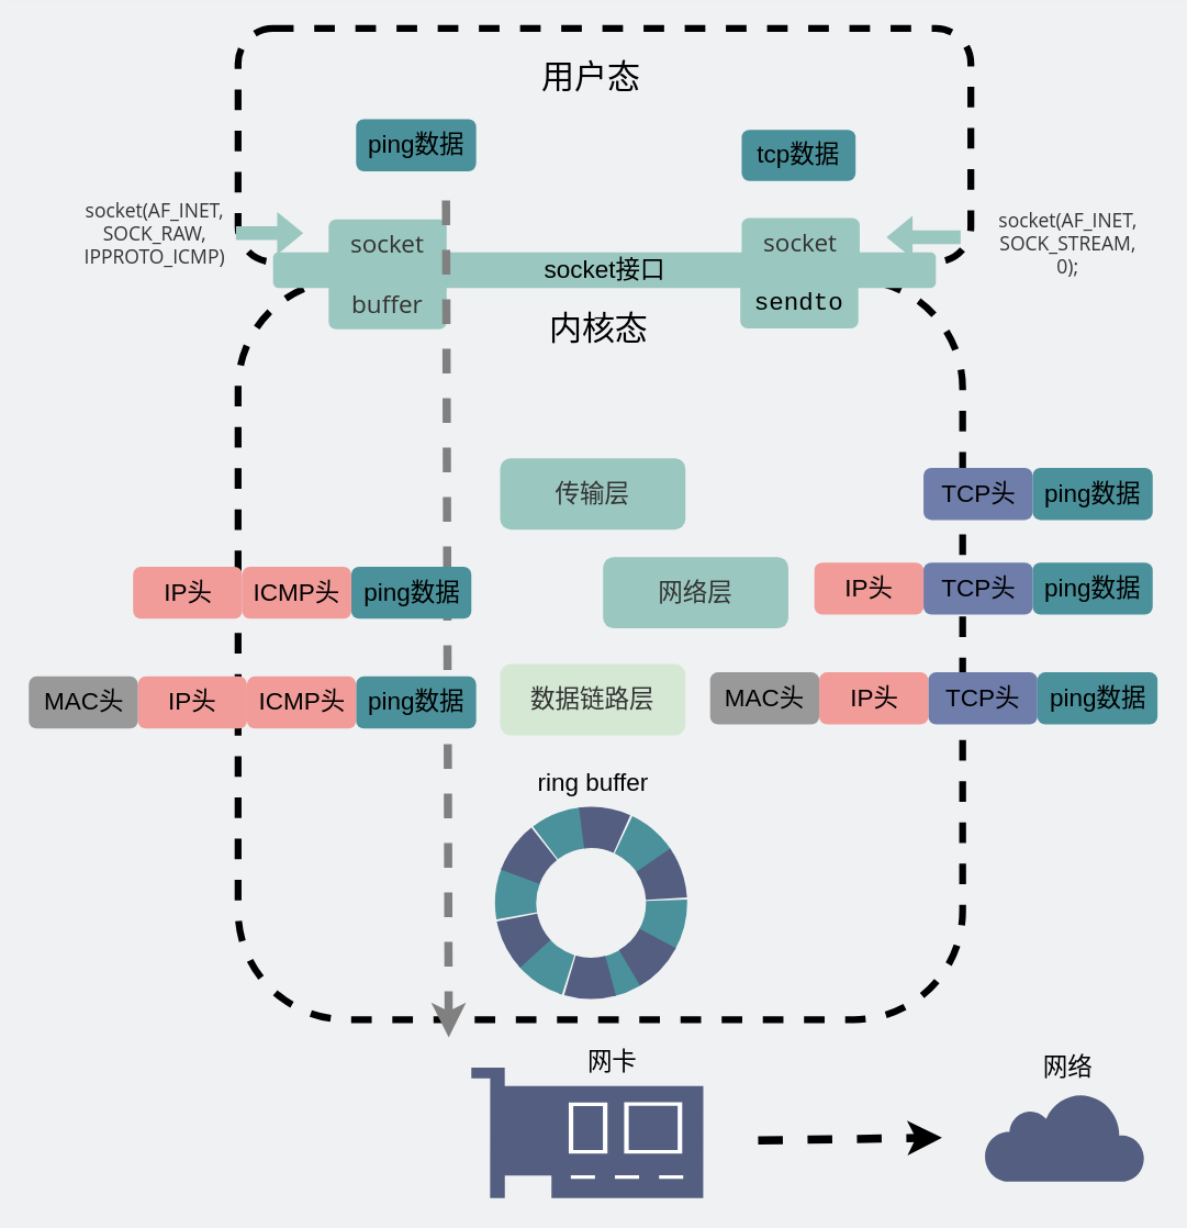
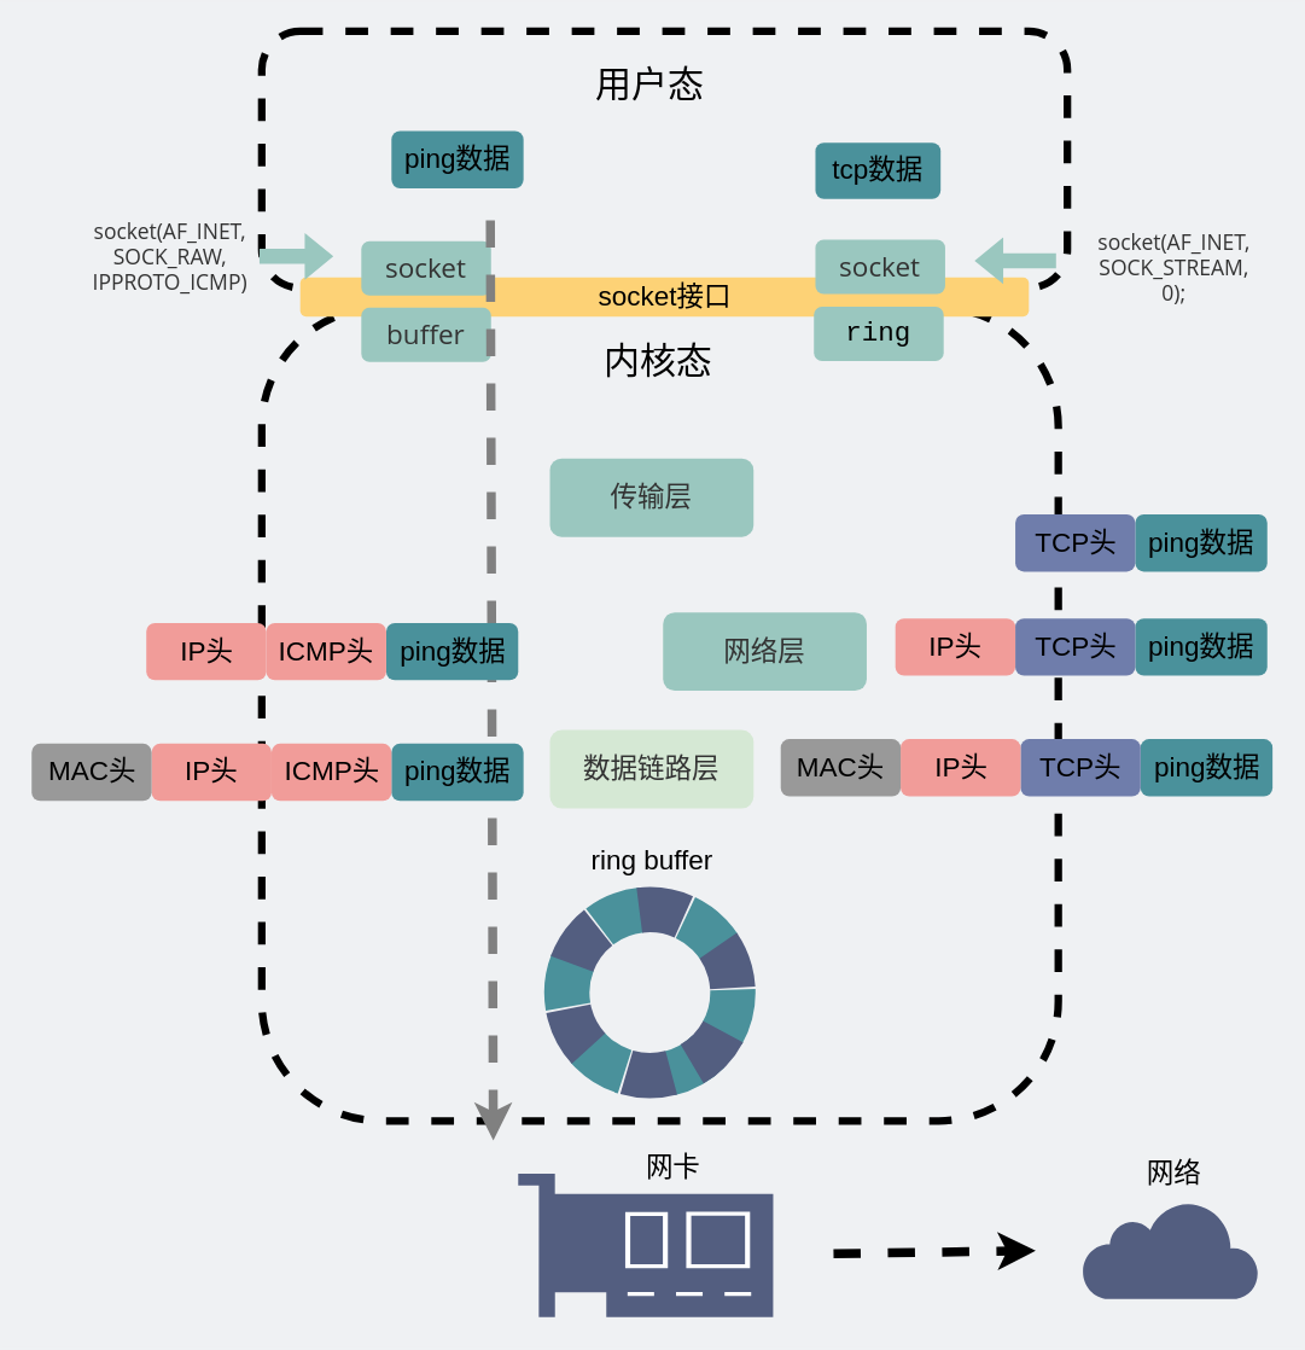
- <mxCell id="5" value="&lt;font style=&quot;font-size: 18px&quot;&gt;socket接口&lt;/font&gt;" style="rounded=1;whiteSpace=wrap;html=1;strokeColor=none;labelBackgroundColor=none;fillColor=#9ac7bf;" vertex="1" parent="1"><mxGeometry x="198.5" y="183" width="483" height="26" as="geometry" /></mxCell>
+ <mxCell id="5" value="&lt;font style=&quot;font-size: 18px&quot;&gt;socket接口&lt;/font&gt;" style="rounded=1;whiteSpace=wrap;html=1;strokeColor=none;labelBackgroundColor=none;fillColor=#FDD276;" vertex="1" parent="1"><mxGeometry x="198.5" y="183" width="483" height="26" as="geometry" /></mxCell>
- <mxCell id="10" value="&lt;div style=&quot;font-family: &amp;quot;menlo&amp;quot; , &amp;quot;monaco&amp;quot; , &amp;quot;courier new&amp;quot; , monospace ; line-height: 23px&quot;&gt;&lt;span style=&quot;&quot;&gt;&lt;font style=&quot;font-size: 18px&quot;&gt;sendto&lt;/font&gt;&lt;/span&gt;&lt;/div&gt;" style="rounded=1;whiteSpace=wrap;html=1;strokeColor=none;fillColor=#9AC7BF;labelBackgroundColor=none;" vertex="1" parent="1"><mxGeometry x="539" y="202.5" width="86" height="36" as="geometry" /></mxCell>
+ <mxCell id="10" value="&lt;div style=&quot;font-family: &amp;quot;menlo&amp;quot; , &amp;quot;monaco&amp;quot; , &amp;quot;courier new&amp;quot; , monospace ; line-height: 23px&quot;&gt;&lt;span style=&quot;&quot;&gt;&lt;font style=&quot;font-size: 18px&quot;&gt;ring&lt;/font&gt;&lt;/span&gt;&lt;/div&gt;" style="rounded=1;whiteSpace=wrap;html=1;strokeColor=none;fillColor=#9AC7BF;labelBackgroundColor=none;" vertex="1" parent="1"><mxGeometry x="539" y="202.5" width="86" height="36" as="geometry" /></mxCell>
- <mxCell id="14" value="&lt;span style=&quot;color: rgb(51, 51, 51); font-family: &amp;quot;open sans&amp;quot;, &amp;quot;clear sans&amp;quot;, &amp;quot;helvetica neue&amp;quot;, helvetica, arial, sans-serif; font-size: 18px;&quot;&gt;&lt;font style=&quot;font-size: 18px&quot;&gt;传输层&lt;/font&gt;&lt;/span&gt;" style="rounded=1;whiteSpace=wrap;html=1;strokeColor=none;fontSize=18;fillColor=#9AC7BF;labelBackgroundColor=none;" vertex="1" parent="1"><mxGeometry x="364" y="333" width="135" height="52" as="geometry" /></mxCell>
+ <mxCell id="14" value="&lt;span style=&quot;color: rgb(51, 51, 51); font-family: &amp;quot;open sans&amp;quot;, &amp;quot;clear sans&amp;quot;, &amp;quot;helvetica neue&amp;quot;, helvetica, arial, sans-serif; font-size: 18px;&quot;&gt;&lt;font style=&quot;font-size: 18px&quot;&gt;传输层&lt;/font&gt;&lt;/span&gt;" style="rounded=1;whiteSpace=wrap;html=1;strokeColor=none;fontSize=18;fillColor=#9AC7BF;labelBackgroundColor=none;" vertex="1" parent="1"><mxGeometry x="364" y="303" width="135" height="52" as="geometry" /></mxCell>
